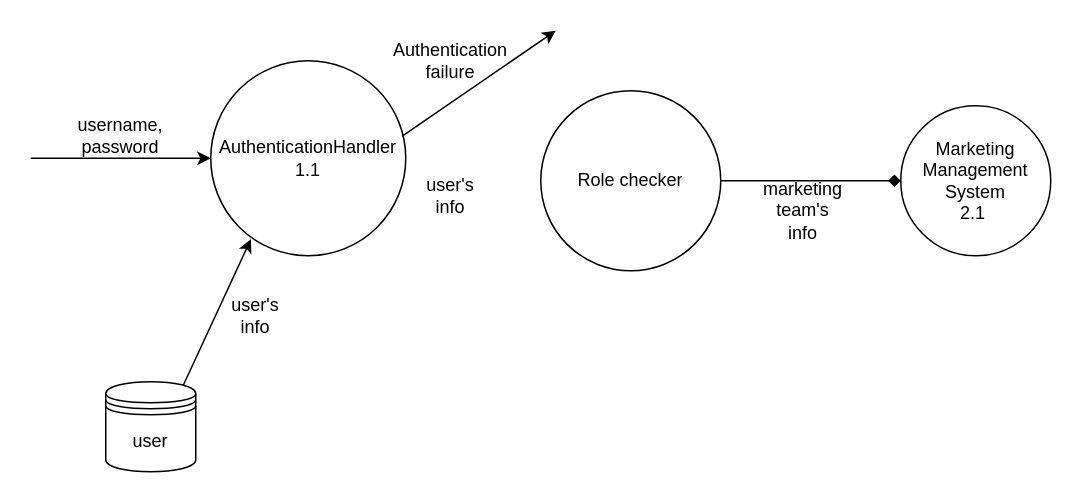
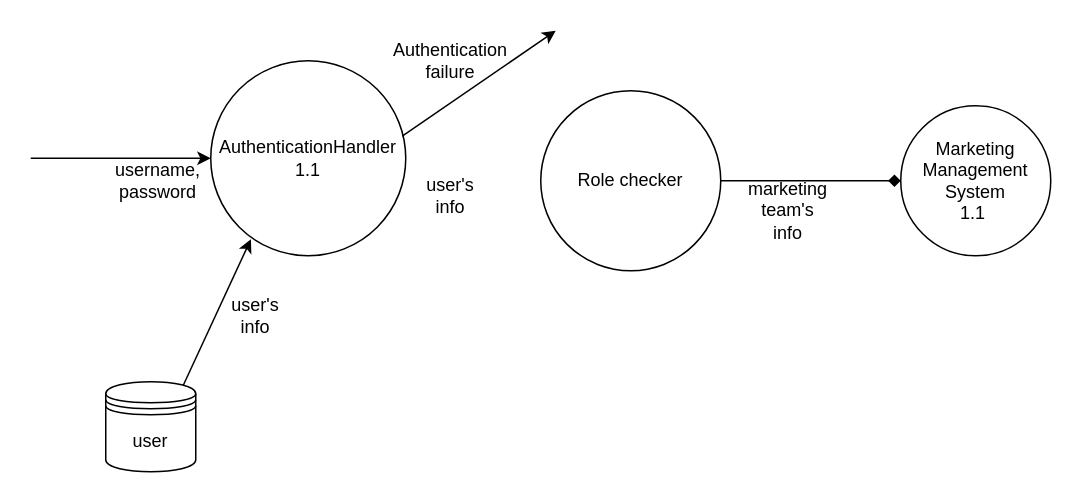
- <mxCell id="7" value="username, password" style="text;html=1;strokeColor=none;fillColor=none;align=center;verticalAlign=middle;whiteSpace=wrap;rounded=0;" parent="1" vertex="1"><mxGeometry x="60" y="80" width="40" height="20" as="geometry" /></mxCell>
+ <mxCell id="7" value="username, password" style="text;html=1;strokeColor=none;fillColor=none;align=center;verticalAlign=middle;whiteSpace=wrap;rounded=0;" parent="1" vertex="1"><mxGeometry x="85" y="110" width="40" height="20" as="geometry" /></mxCell>
- <mxCell id="2" value="Marketing Management System&lt;br&gt;2.1&amp;nbsp;" style="ellipse;whiteSpace=wrap;html=1;aspect=fixed;" parent="1" vertex="1"><mxGeometry x="600" y="70" width="100" height="100" as="geometry" /></mxCell>
+ <mxCell id="2" value="Marketing Management System&lt;br&gt;1.1&amp;nbsp;" style="ellipse;whiteSpace=wrap;html=1;aspect=fixed;" parent="1" vertex="1"><mxGeometry x="600" y="70" width="100" height="100" as="geometry" /></mxCell>
- <mxCell id="14" value="marketing team's &lt;br&gt;info" style="text;html=1;strokeColor=none;fillColor=none;align=center;verticalAlign=middle;whiteSpace=wrap;rounded=0;" parent="1" vertex="1"><mxGeometry x="515" y="130" width="40" height="20" as="geometry" /></mxCell>
+ <mxCell id="14" value="marketing team's &lt;br&gt;info" style="text;html=1;strokeColor=none;fillColor=none;align=center;verticalAlign=middle;whiteSpace=wrap;rounded=0;" parent="1" vertex="1"><mxGeometry x="505" y="130" width="40" height="20" as="geometry" /></mxCell>
